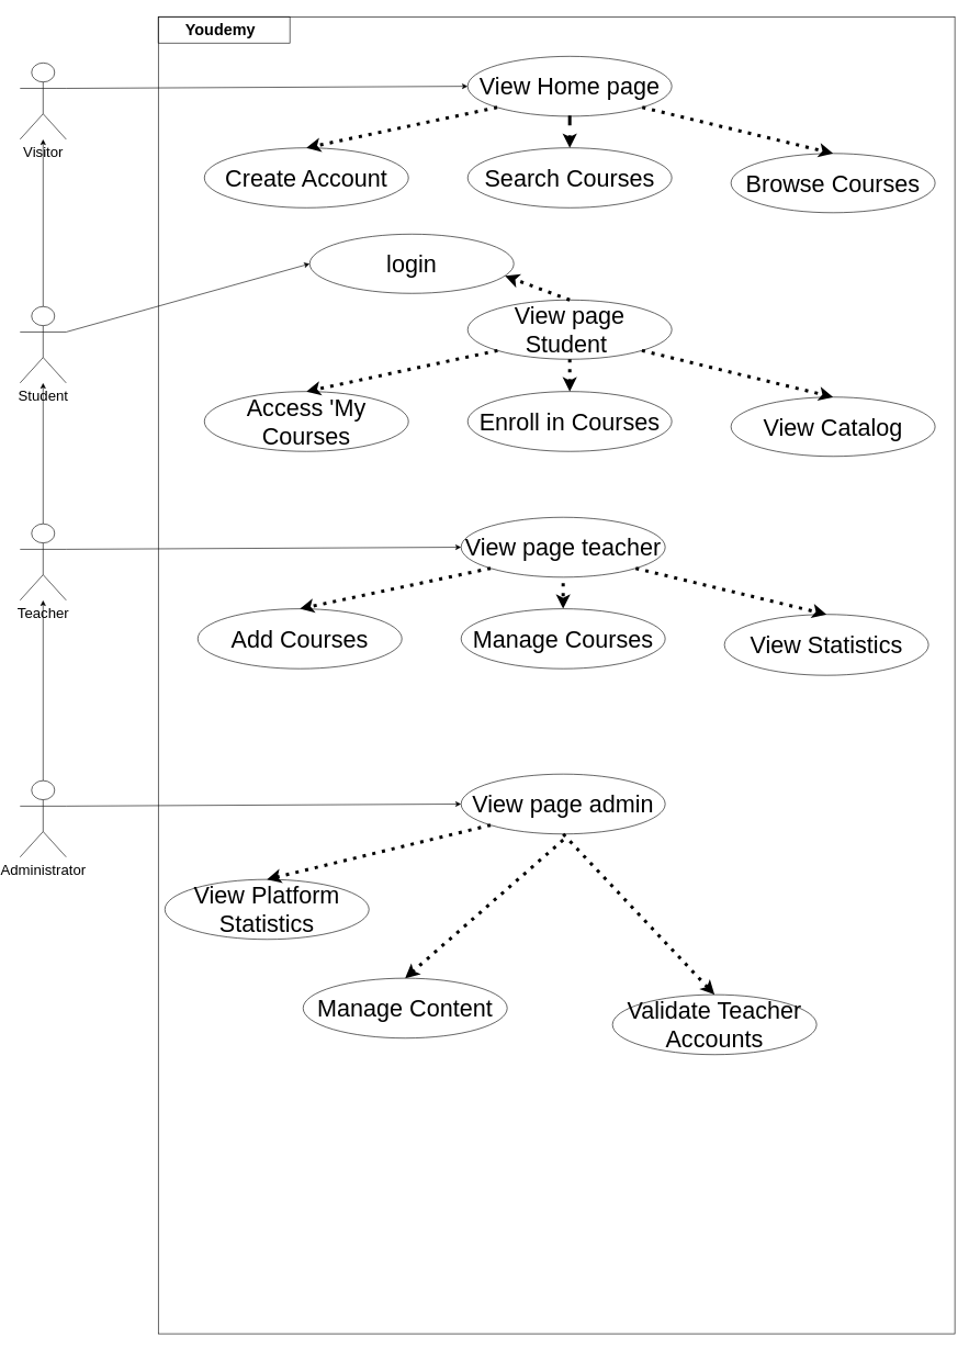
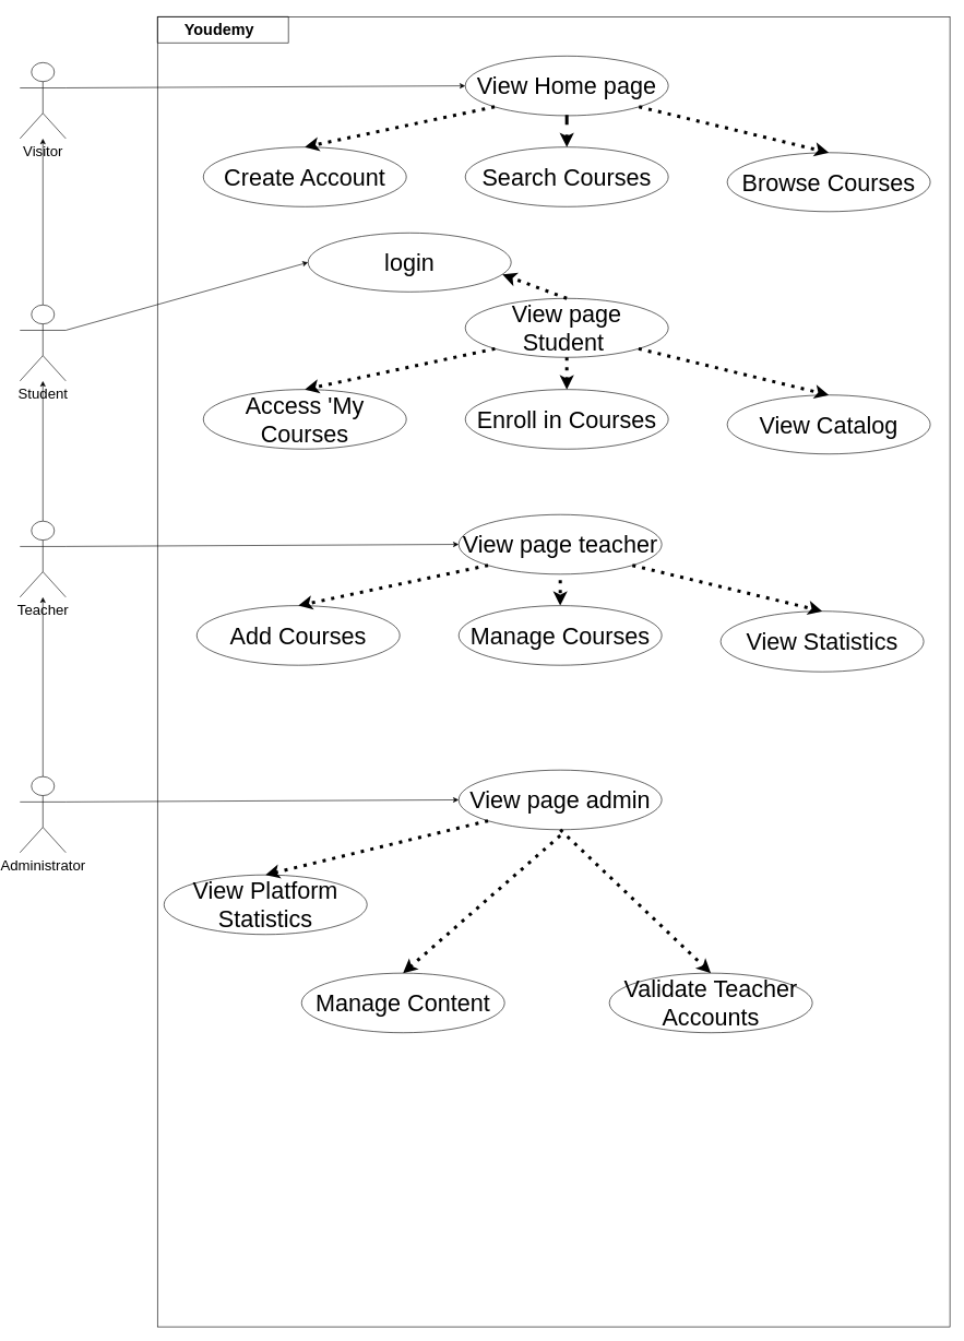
- <mxCell id="50" value="&lt;font style=&quot;font-size: 36px;&quot;&gt;Validate Teacher Accounts&lt;/font&gt;" style="ellipse;whiteSpace=wrap;html=1;" vertex="1" parent="1"><mxGeometry x="920" y="1510" width="310" height="91" as="geometry" /></mxCell>
+ <mxCell id="50" value="&lt;font style=&quot;font-size: 36px;&quot;&gt;Validate Teacher Accounts&lt;/font&gt;" style="ellipse;whiteSpace=wrap;html=1;" vertex="1" parent="1"><mxGeometry x="920" y="1485" width="310" height="91" as="geometry" /></mxCell>
